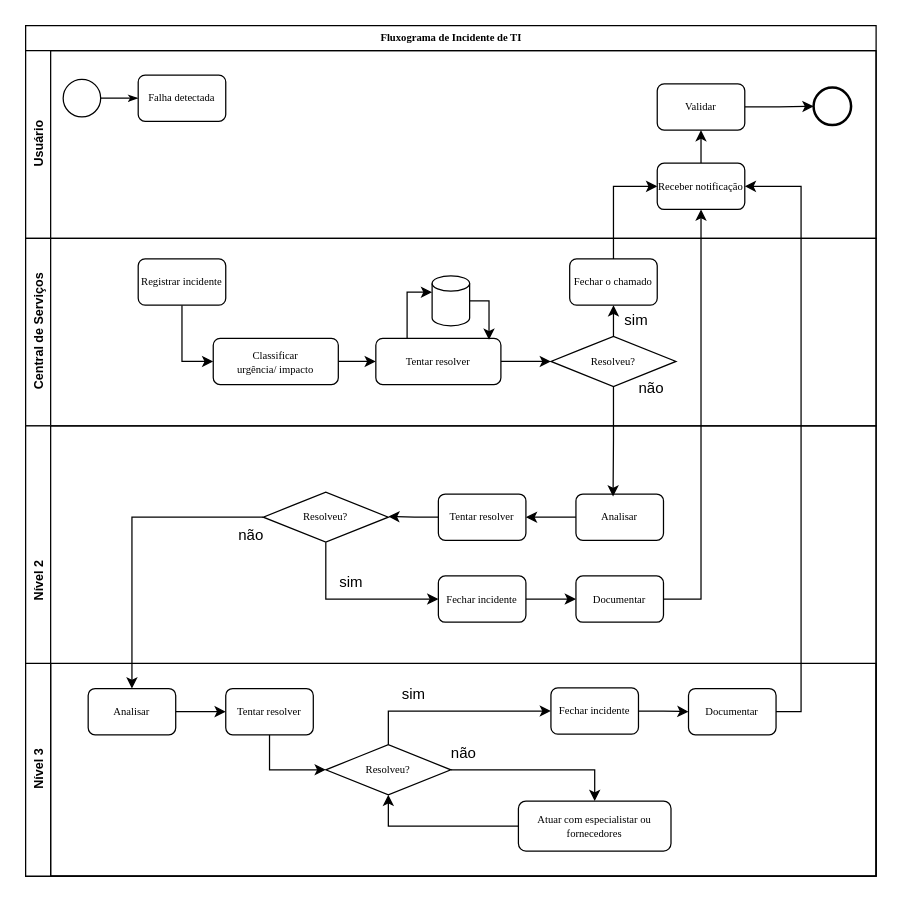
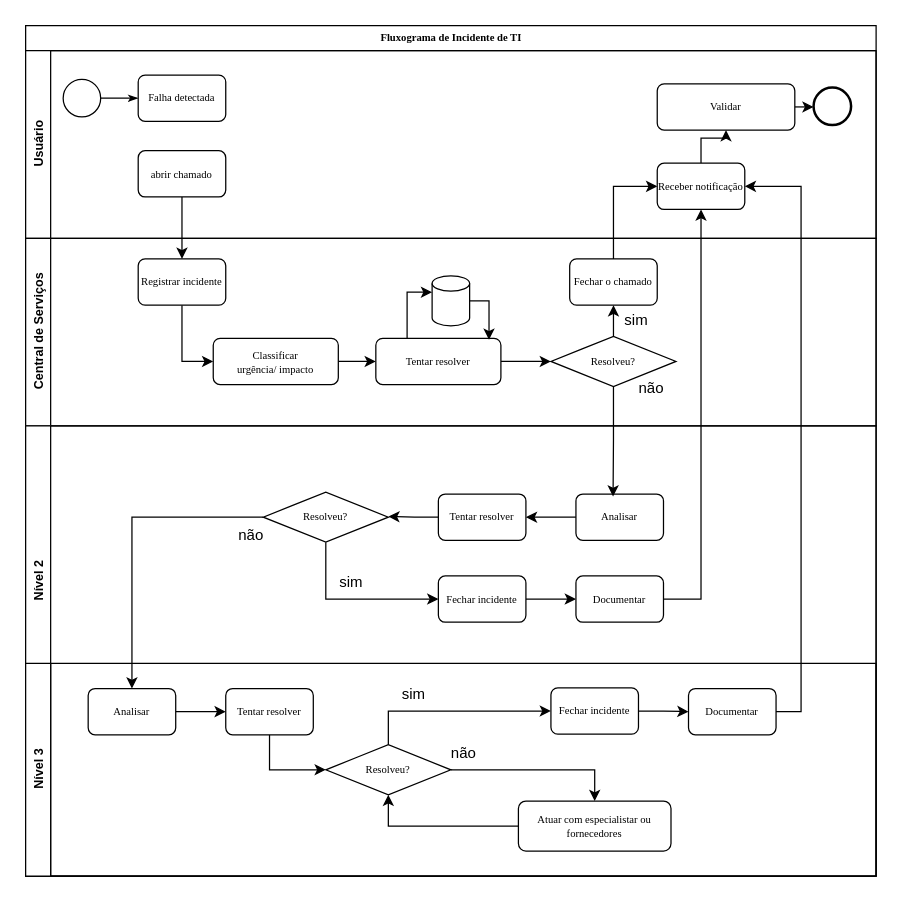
- <mxCell id="12" value="&lt;font style=&quot;font-size: 8.5px;&quot;&gt;Validar&lt;/font&gt;" style="rounded=1;whiteSpace=wrap;html=1;shadow=0;labelBackgroundColor=none;strokeWidth=1;fontFamily=Verdana;fontSize=8;align=center;" parent="3" vertex="1"><mxGeometry x="505" y="26.5" width="70" height="37" as="geometry" /></mxCell>
+ <mxCell id="12" value="&lt;font style=&quot;font-size: 8.5px;&quot;&gt;Validar&lt;/font&gt;" style="rounded=1;whiteSpace=wrap;html=1;shadow=0;labelBackgroundColor=none;strokeWidth=1;fontFamily=Verdana;fontSize=8;align=center;" parent="3" vertex="1"><mxGeometry x="505" y="26.5" width="110" height="37" as="geometry" /></mxCell>
+ <mxCell id="8" value="&lt;font style=&quot;font-size: 8.5px;&quot;&gt;abrir chamado&lt;/font&gt;" style="rounded=1;whiteSpace=wrap;html=1;shadow=0;labelBackgroundColor=none;strokeWidth=1;fontFamily=Verdana;fontSize=8;align=center;" parent="3" vertex="1"><mxGeometry x="90" y="80.0" width="70" height="37" as="geometry" /></mxCell>
+ <mxCell id="56" style="edgeStyle=orthogonalEdgeStyle;rounded=0;orthogonalLoop=1;jettySize=auto;html=1;entryX=0.5;entryY=0;entryDx=0;entryDy=0;" parent="2" source="8" target="15" edge="1"><mxGeometry relative="1" as="geometry" /></mxCell>
